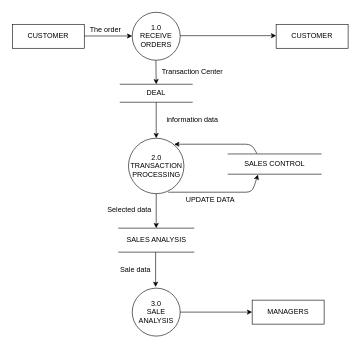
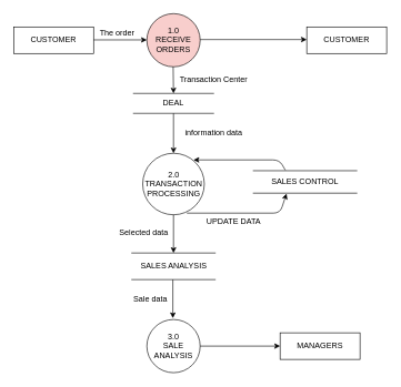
- <mxCell id="5" value="1.0&lt;br&gt;RECEIVE ORDERS" style="ellipse;whiteSpace=wrap;html=1;aspect=fixed;" parent="1" vertex="1"><mxGeometry x="220" y="20" width="80" height="80" as="geometry" /></mxCell>
+ <mxCell id="5" value="1.0&lt;br&gt;RECEIVE ORDERS" style="ellipse;whiteSpace=wrap;html=1;aspect=fixed;fillColor=#f8cecc;" parent="1" vertex="1"><mxGeometry x="220" y="20" width="80" height="80" as="geometry" /></mxCell>
